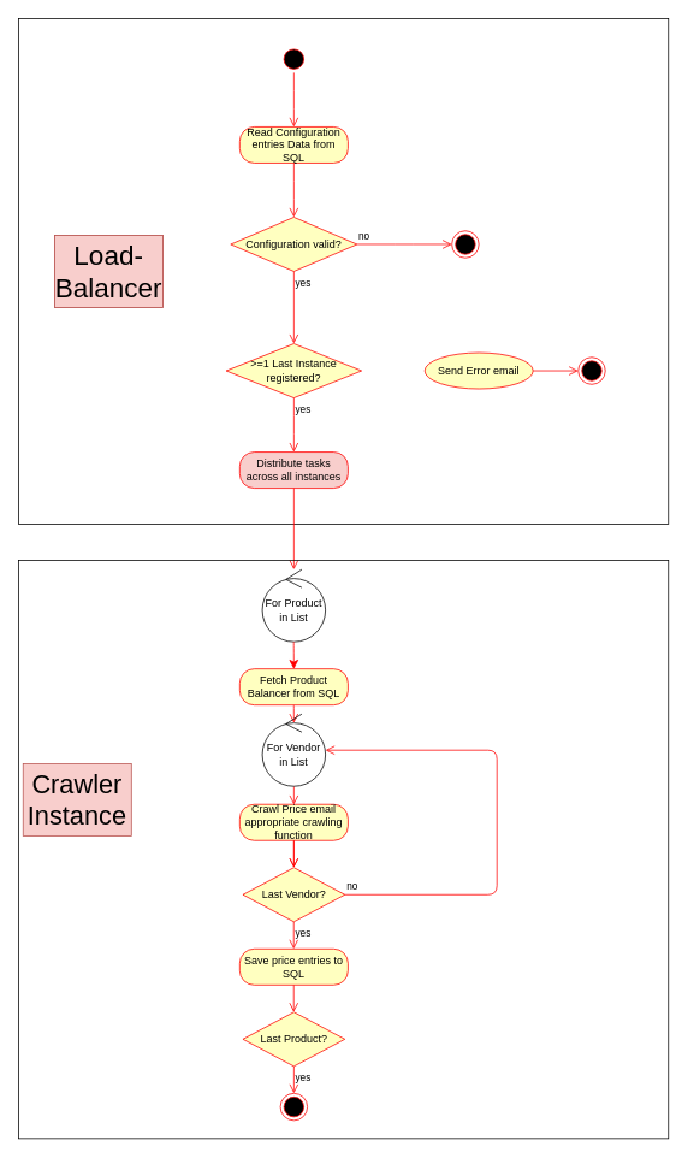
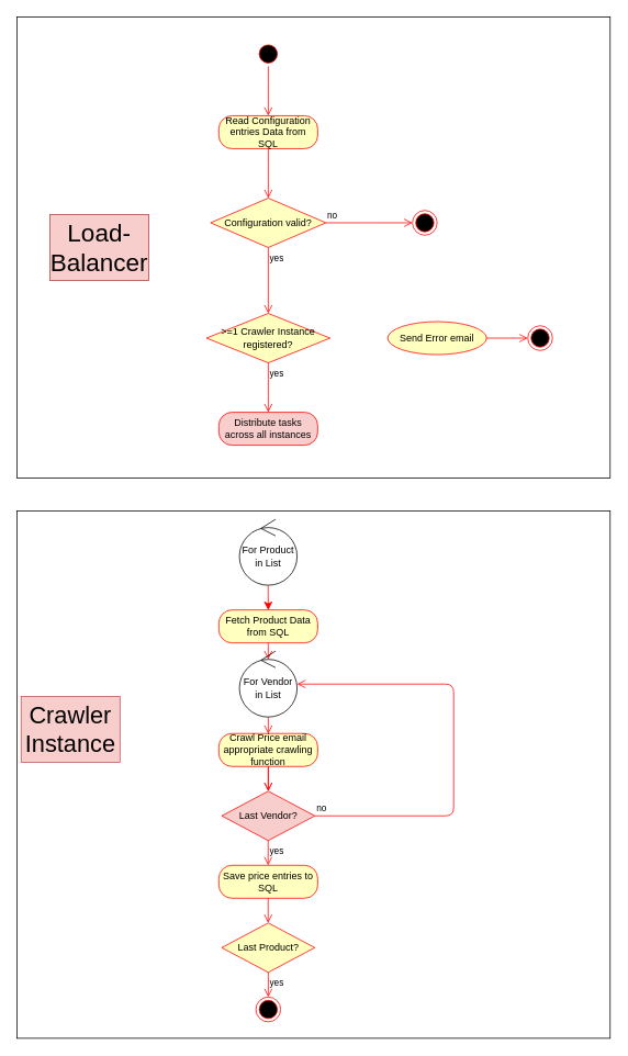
- <mxCell id="11" value="&amp;gt;=1 Last Instance registered?" style="rhombus;whiteSpace=wrap;html=1;fillColor=#ffffc0;strokeColor=#ff0000;" parent="1" vertex="1"><mxGeometry x="250" y="380" width="150" height="60" as="geometry" /></mxCell>
+ <mxCell id="11" value="&amp;gt;=1 Crawler Instance registered?" style="rhombus;whiteSpace=wrap;html=1;fillColor=#ffffc0;strokeColor=#ff0000;" parent="1" vertex="1"><mxGeometry x="250" y="380" width="150" height="60" as="geometry" /></mxCell>
- <mxCell id="15" value="" style="edgeStyle=orthogonalEdgeStyle;html=1;verticalAlign=bottom;endArrow=open;endSize=8;strokeColor=#ff0000;" parent="1" source="14" target="17" edge="1"><mxGeometry relative="1" as="geometry"><mxPoint x="325" y="610" as="targetPoint" /></mxGeometry></mxCell>
- <mxCell id="16" value="Fetch Product Balancer from SQL" style="rounded=1;whiteSpace=wrap;html=1;arcSize=40;fontColor=#000000;fillColor=#ffffc0;strokeColor=#ff0000;" parent="1" vertex="1"><mxGeometry x="265" y="740" width="120" height="40" as="geometry" /></mxCell>
+ <mxCell id="16" value="Fetch Product Data from SQL" style="rounded=1;whiteSpace=wrap;html=1;arcSize=40;fontColor=#000000;fillColor=#ffffc0;strokeColor=#ff0000;" parent="1" vertex="1"><mxGeometry x="265" y="740" width="120" height="40" as="geometry" /></mxCell>
- <mxCell id="27" value="Last Vendor?" style="rhombus;whiteSpace=wrap;html=1;fillColor=#ffffc0;strokeColor=#ff0000;" vertex="1" parent="1"><mxGeometry x="268.5" y="960" width="113" height="60" as="geometry" /></mxCell>
+ <mxCell id="27" value="Last Vendor?" style="rhombus;whiteSpace=wrap;html=1;fillColor=#f8cecc;strokeColor=#ff0000;" vertex="1" parent="1"><mxGeometry x="268.5" y="960" width="113" height="60" as="geometry" /></mxCell>
